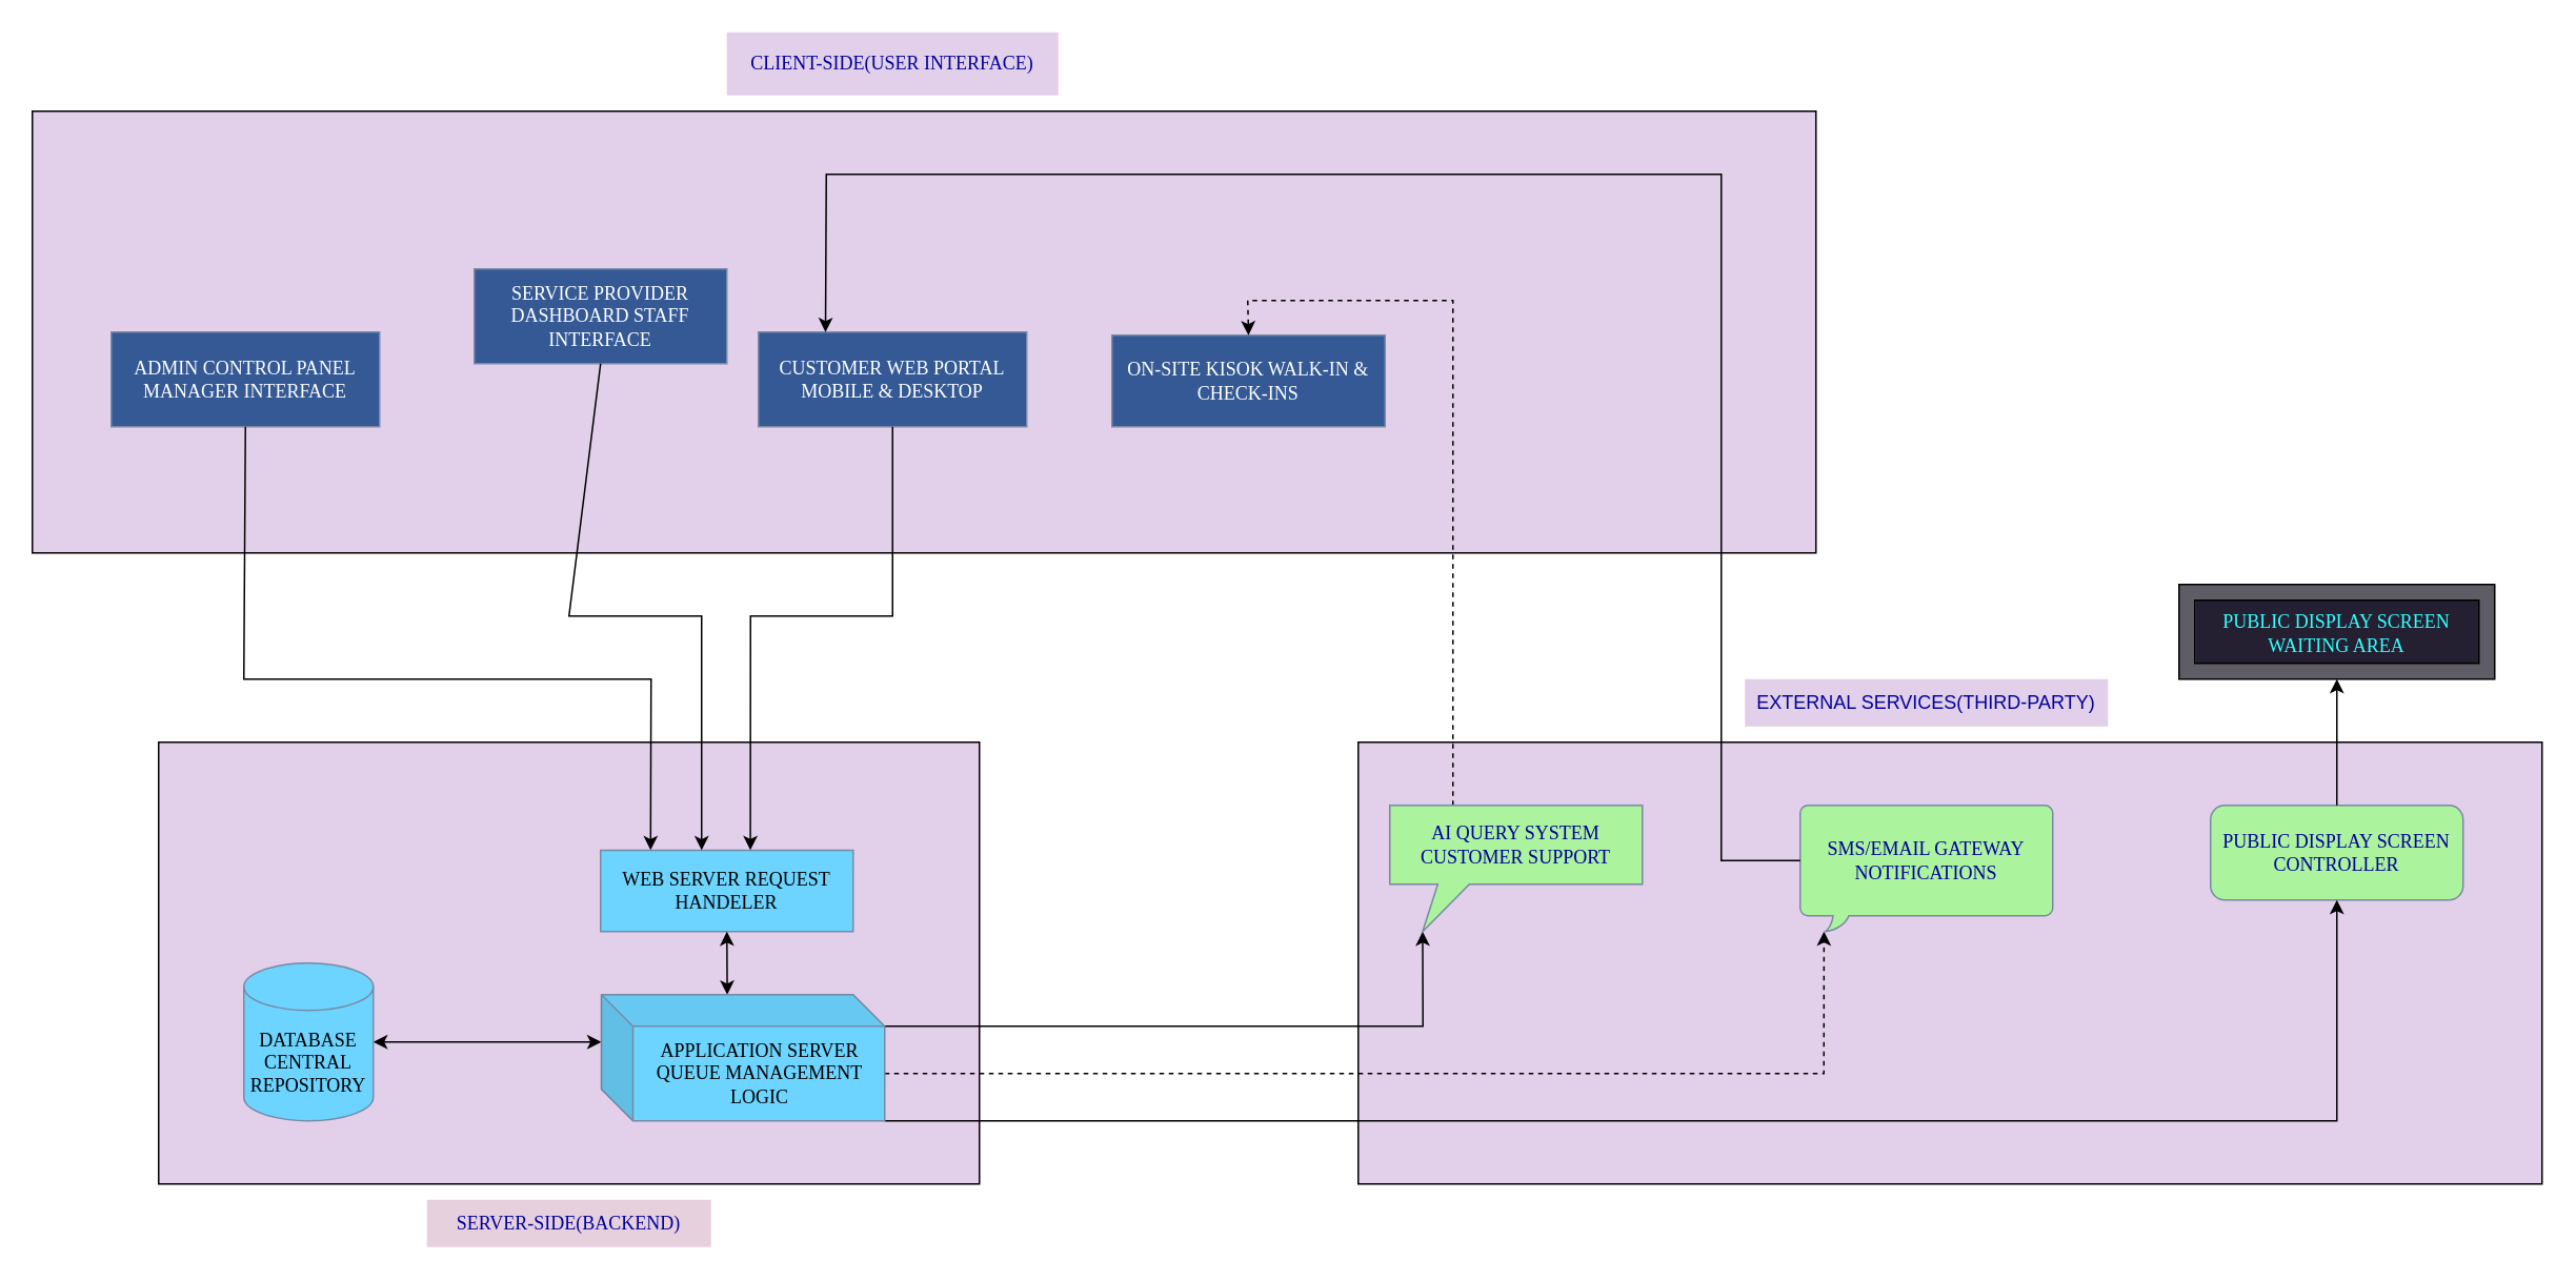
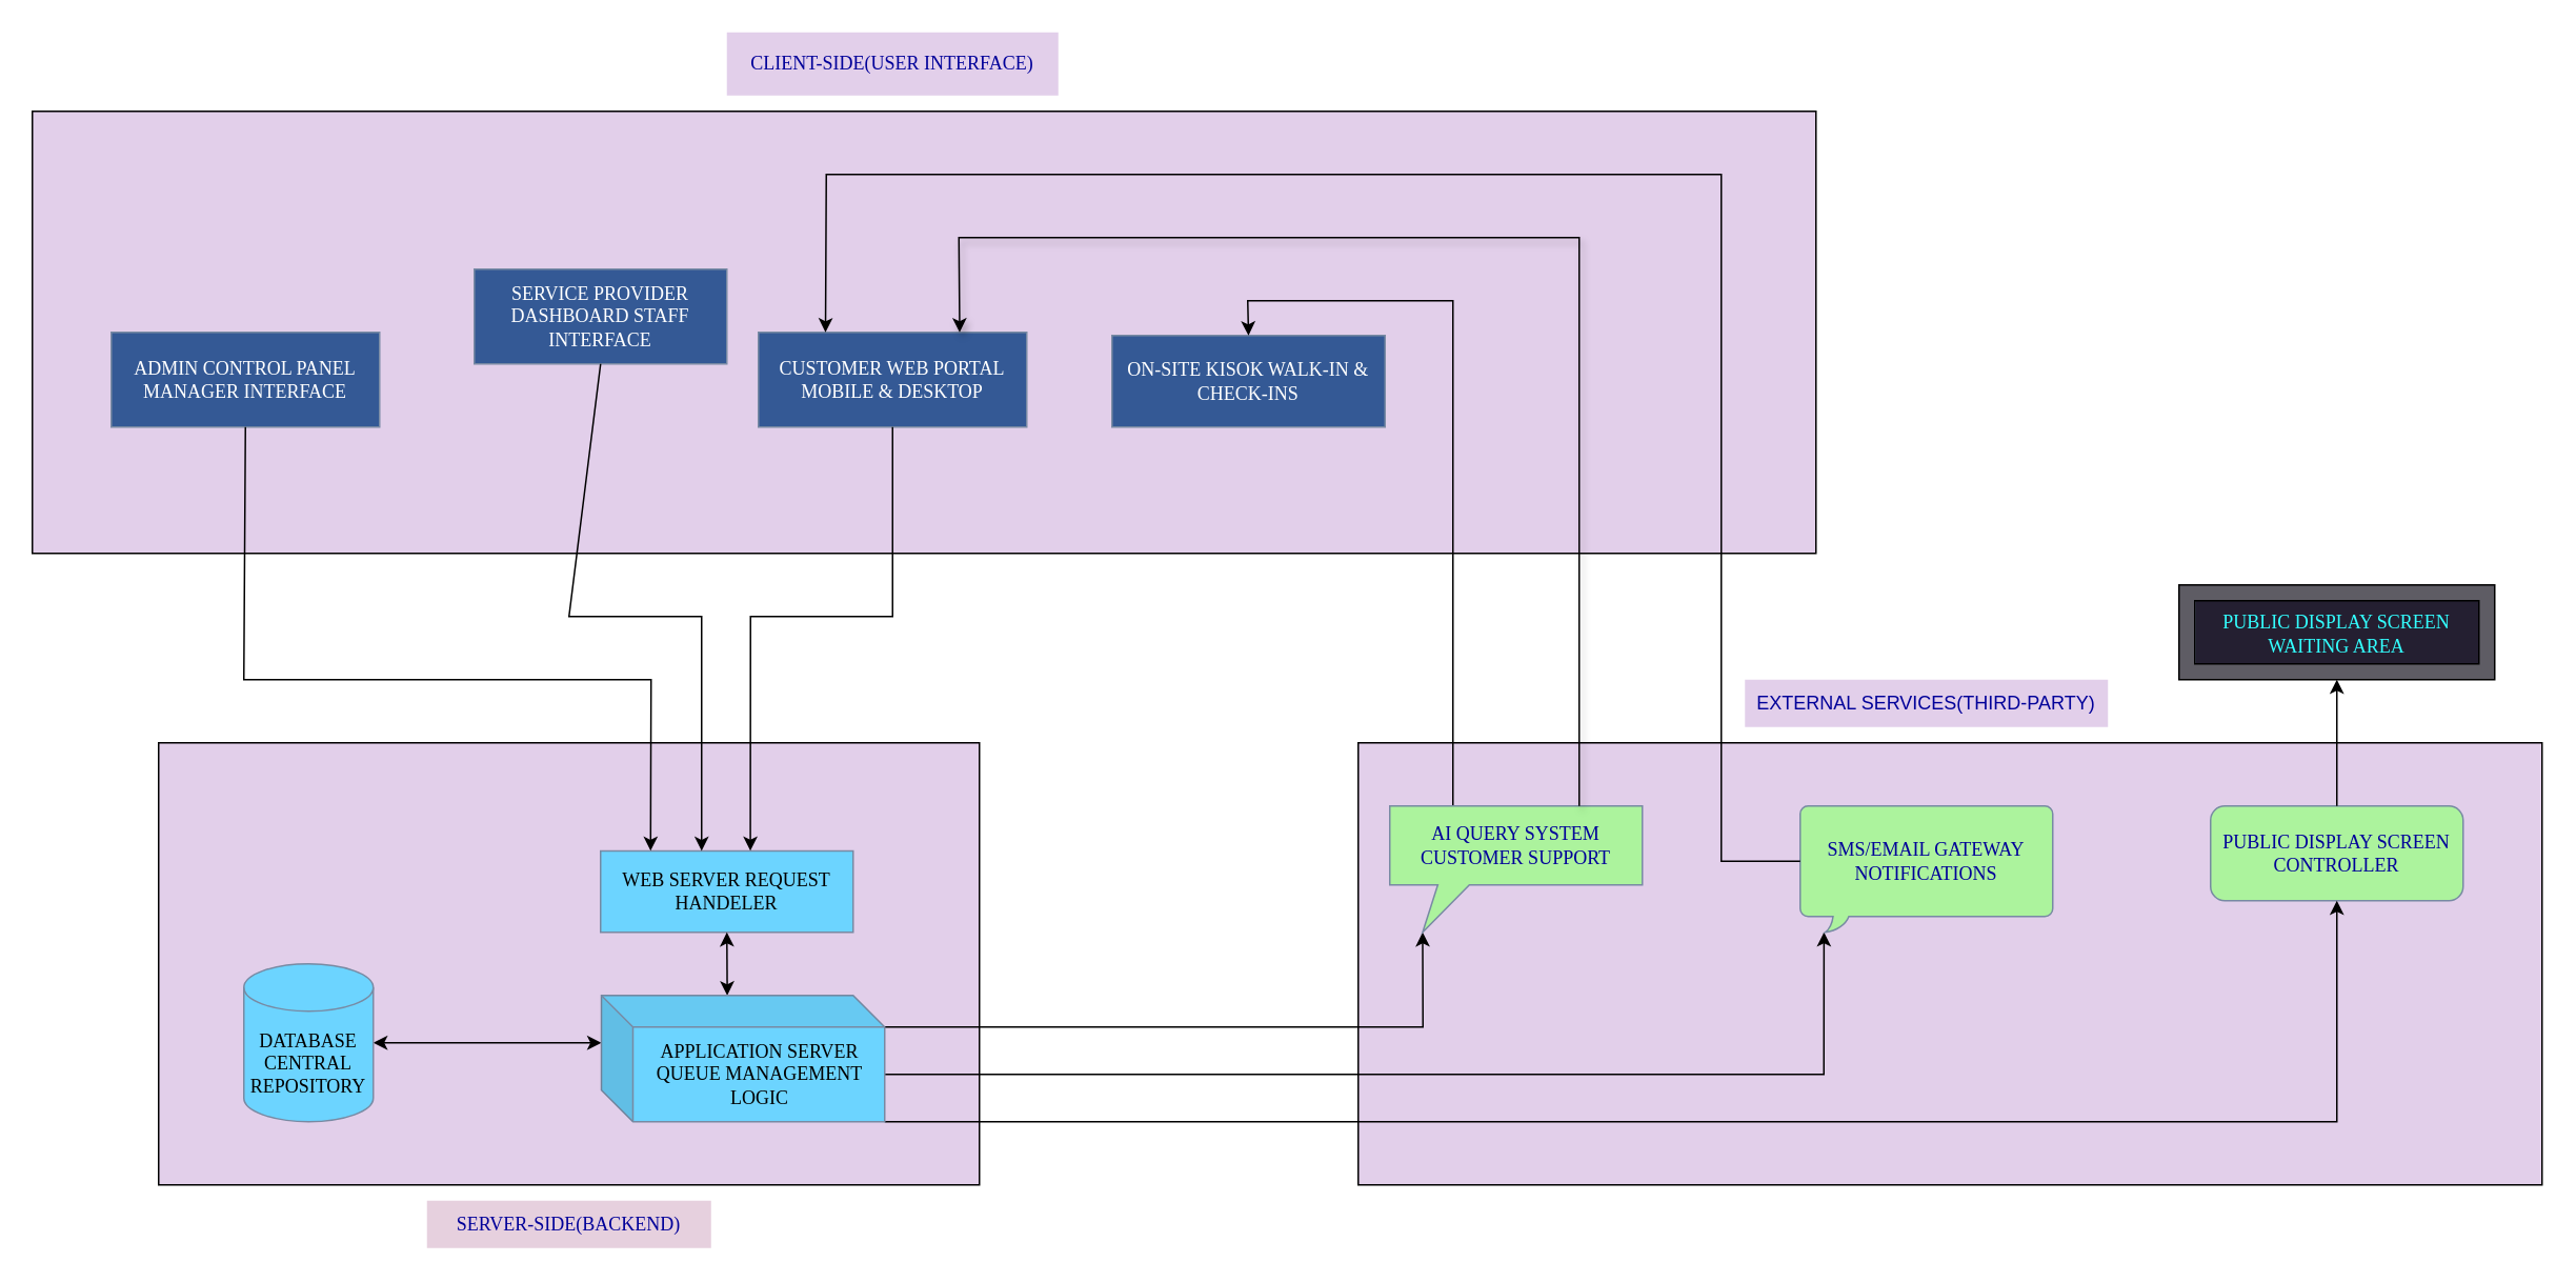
+ <mxCell id="30" value="" style="endArrow=classic;html=1;rounded=0;strokeColor=#000000;entryX=0.75;entryY=0;entryDx=0;entryDy=0;shadow=1;exitX=0.75;exitY=0;exitDx=0;exitDy=0;exitPerimeter=0;" parent="1" source="26" target="10" edge="1"><mxGeometry width="50" height="50" relative="1" as="geometry"><mxPoint x="980" y="190" as="sourcePoint" /><mxPoint x="640" y="140" as="targetPoint" /><Array as="points"><mxPoint x="1000" y="150" /><mxPoint x="607" y="150" /></Array></mxGeometry></mxCell>
- <mxCell id="19" value="" style="endArrow=classic;endFill=1;html=1;rounded=0;entryX=0.5;entryY=0;entryDx=0;entryDy=0;fontFamily=Garamond;labelBackgroundColor=none;fontColor=default;strokeColor=#000000;exitX=0.25;exitY=0;exitDx=0;exitDy=0;exitPerimeter=0;dashed=1;" parent="1" source="26" target="13" edge="1"><mxGeometry width="160" relative="1" as="geometry"><mxPoint x="875" y="551" as="sourcePoint" /><mxPoint x="940" y="430" as="targetPoint" /><Array as="points"><mxPoint x="920" y="430" /><mxPoint x="920" y="320" /><mxPoint x="920" y="190" /><mxPoint x="790" y="190" /></Array></mxGeometry></mxCell>
+ <mxCell id="19" value="" style="endArrow=classic;endFill=1;html=1;rounded=0;entryX=0.5;entryY=0;entryDx=0;entryDy=0;fontFamily=Garamond;labelBackgroundColor=none;fontColor=default;strokeColor=#000000;exitX=0.25;exitY=0;exitDx=0;exitDy=0;exitPerimeter=0;" parent="1" source="26" target="13" edge="1"><mxGeometry width="160" relative="1" as="geometry"><mxPoint x="875" y="551" as="sourcePoint" /><mxPoint x="940" y="430" as="targetPoint" /><Array as="points"><mxPoint x="920" y="430" /><mxPoint x="920" y="320" /><mxPoint x="920" y="190" /><mxPoint x="790" y="190" /></Array></mxGeometry></mxCell>
- <mxCell id="17" value="" style="endArrow=classic;html=1;rounded=0;exitX=0;exitY=0;exitDx=179.5;exitDy=50;fontFamily=Garamond;labelBackgroundColor=none;fontColor=default;strokeColor=#000000;exitPerimeter=0;entryX=0;entryY=0;entryDx=15.08;entryDy=80;entryPerimeter=0;dashed=1;" parent="1" source="29" target="27" edge="1"><mxGeometry width="50" height="50" relative="1" as="geometry"><mxPoint x="517.5" y="673" as="sourcePoint" /><mxPoint x="1220" y="600" as="targetPoint" /><Array as="points"><mxPoint x="1155" y="680" /></Array></mxGeometry></mxCell>
+ <mxCell id="17" value="" style="endArrow=classic;html=1;rounded=0;exitX=0;exitY=0;exitDx=179.5;exitDy=50;fontFamily=Garamond;labelBackgroundColor=none;fontColor=default;strokeColor=#000000;exitPerimeter=0;entryX=0;entryY=0;entryDx=15.08;entryDy=80;entryPerimeter=0;" parent="1" source="29" target="27" edge="1"><mxGeometry width="50" height="50" relative="1" as="geometry"><mxPoint x="517.5" y="673" as="sourcePoint" /><mxPoint x="1220" y="600" as="targetPoint" /><Array as="points"><mxPoint x="1155" y="680" /></Array></mxGeometry></mxCell>
